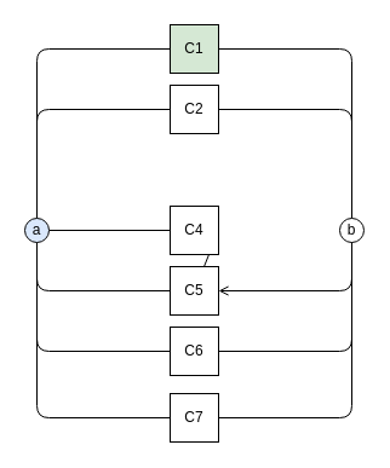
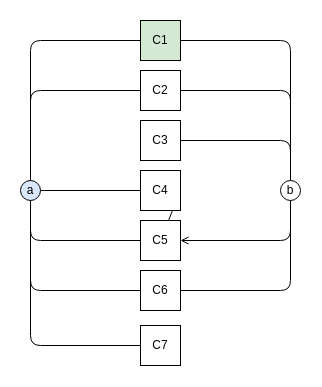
+ <mxCell id="6" value="C3" style="rounded=0;whiteSpace=wrap;html=1;" parent="1" vertex="1"><mxGeometry x="140" y="120" width="40" height="40" as="geometry" /></mxCell>
+ <mxCell id="11" style="edgeStyle=none;html=1;exitX=0.5;exitY=0;exitDx=0;exitDy=0;entryX=1;entryY=0.5;entryDx=0;entryDy=0;endArrow=none;endFill=0;" parent="1" source="14" target="6" edge="1"><mxGeometry relative="1" as="geometry"><Array as="points"><mxPoint x="290" y="140" /></Array></mxGeometry></mxCell>
- <mxCell id="22" style="edgeStyle=none;html=1;exitX=1;exitY=0.5;exitDx=0;exitDy=0;entryX=0.5;entryY=1;entryDx=0;entryDy=0;endArrow=none;endFill=0;" edge="1" parent="1" source="23" target="14"><mxGeometry relative="1" as="geometry"><Array as="points"><mxPoint x="290" y="345" /></Array></mxGeometry></mxCell>
